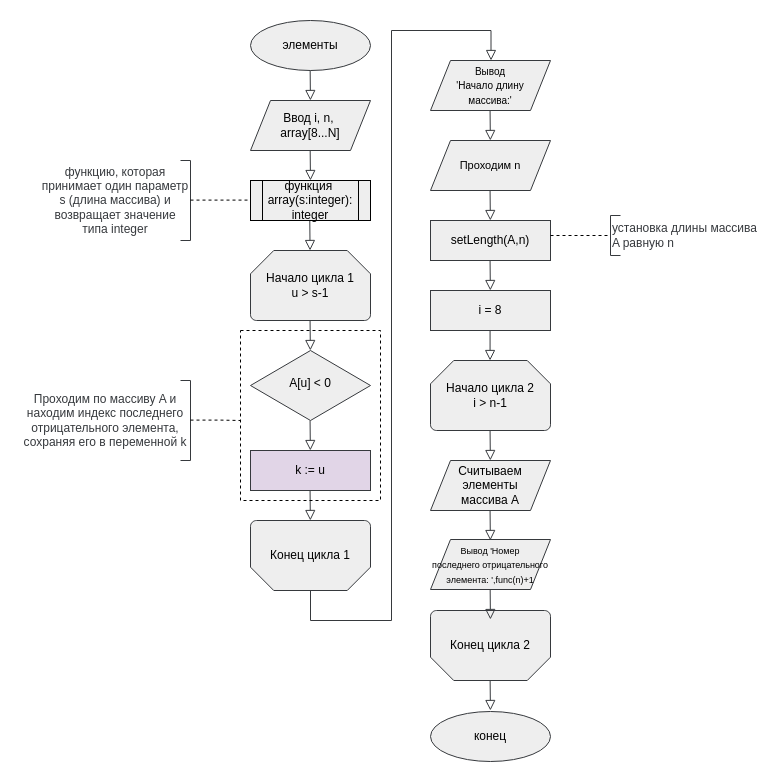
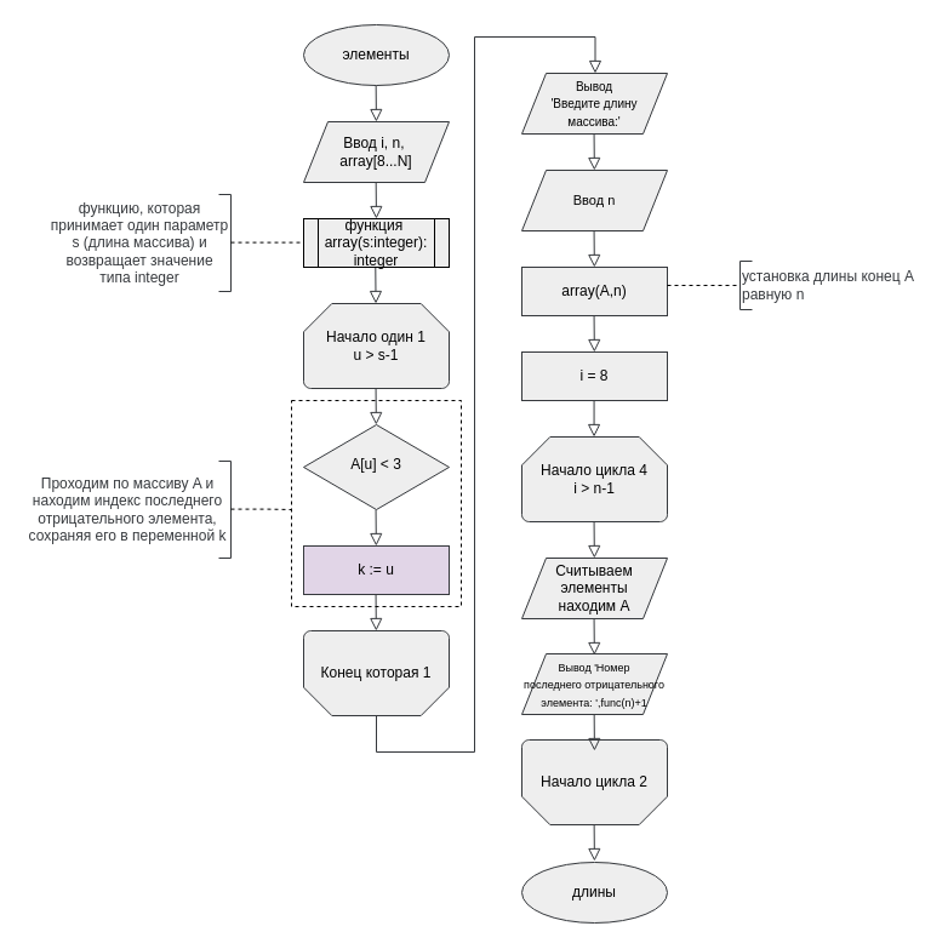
- <mxCell id="13" value="&lt;font style=&quot;font-size: 10px;&quot;&gt;Вывод &lt;br&gt;'Начало длину &lt;br&gt;массива:'&lt;/font&gt;" style="shape=parallelogram;perimeter=parallelogramPerimeter;whiteSpace=wrap;html=1;fixedSize=1;strokeColor=#36393d;fillColor=#eeeeee;fontColor=#000000;" parent="1" vertex="1"><mxGeometry x="430" y="60" width="120" height="50" as="geometry" /></mxCell>
+ <mxCell id="13" value="&lt;font style=&quot;font-size: 10px;&quot;&gt;Вывод &lt;br&gt;'Введите длину &lt;br&gt;массива:'&lt;/font&gt;" style="shape=parallelogram;perimeter=parallelogramPerimeter;whiteSpace=wrap;html=1;fixedSize=1;strokeColor=#36393d;fillColor=#eeeeee;fontColor=#000000;" parent="1" vertex="1"><mxGeometry x="430" y="60" width="120" height="50" as="geometry" /></mxCell>
- <mxCell id="30" value="&lt;span style=&quot;font-size: 11px;&quot;&gt;Проходим n&lt;/span&gt;" style="shape=parallelogram;perimeter=parallelogramPerimeter;whiteSpace=wrap;html=1;fixedSize=1;strokeColor=#36393d;fillColor=#eeeeee;fontColor=#000000;" parent="1" vertex="1"><mxGeometry x="430" y="140" width="120" height="50" as="geometry" /></mxCell>
+ <mxCell id="30" value="&lt;span style=&quot;font-size: 11px;&quot;&gt;Ввод n&lt;/span&gt;" style="shape=parallelogram;perimeter=parallelogramPerimeter;whiteSpace=wrap;html=1;fixedSize=1;strokeColor=#36393d;fillColor=#eeeeee;fontColor=#000000;" parent="1" vertex="1"><mxGeometry x="430" y="140" width="120" height="50" as="geometry" /></mxCell>
- <mxCell id="27" value="установка длины массива A равную n" style="text;html=1;strokeColor=none;fillColor=none;align=left;verticalAlign=middle;whiteSpace=wrap;rounded=0;fontColor=#36393d;" parent="1" vertex="1"><mxGeometry x="610" y="220" width="150" height="30" as="geometry" /></mxCell>
+ <mxCell id="27" value="установка длины конец A равную n" style="text;html=1;strokeColor=none;fillColor=none;align=left;verticalAlign=middle;whiteSpace=wrap;rounded=0;fontColor=#36393d;" parent="1" vertex="1"><mxGeometry x="610" y="220" width="150" height="30" as="geometry" /></mxCell>
- <mxCell id="10" value="&lt;div&gt;&lt;font style=&quot;font-size: 12px;&quot;&gt;setLength(A,n)&lt;/font&gt;&lt;/div&gt;" style="rounded=0;whiteSpace=wrap;html=1;strokeColor=#36393d;fillColor=#eeeeee;fontColor=#000000;" parent="1" vertex="1"><mxGeometry x="430" y="220" width="120" height="40" as="geometry" /></mxCell>
+ <mxCell id="10" value="&lt;div&gt;&lt;font style=&quot;font-size: 12px;&quot;&gt;array(A,n)&lt;/font&gt;&lt;/div&gt;" style="rounded=0;whiteSpace=wrap;html=1;strokeColor=#36393d;fillColor=#eeeeee;fontColor=#000000;" parent="1" vertex="1"><mxGeometry x="430" y="220" width="120" height="40" as="geometry" /></mxCell>
- <mxCell id="3" value="Начало цикла 1&lt;br&gt;u &amp;gt; s-1" style="strokeWidth=1;html=1;shape=mxgraph.flowchart.loop_limit;whiteSpace=wrap;strokeColor=#36393d;fillColor=#eeeeee;fontColor=#000000;" parent="1" vertex="1"><mxGeometry x="250" y="250" width="120" height="70" as="geometry" /></mxCell>
+ <mxCell id="3" value="Начало один 1&lt;br&gt;u &amp;gt; s-1" style="strokeWidth=1;html=1;shape=mxgraph.flowchart.loop_limit;whiteSpace=wrap;strokeColor=#36393d;fillColor=#eeeeee;fontColor=#000000;" parent="1" vertex="1"><mxGeometry x="250" y="250" width="120" height="70" as="geometry" /></mxCell>
- <mxCell id="29" value="&lt;font style=&quot;&quot;&gt;&lt;font style=&quot;font-size: 12px;&quot;&gt;A[u] &amp;lt; 0&lt;/font&gt;&lt;br&gt;&lt;/font&gt;" style="rhombus;whiteSpace=wrap;html=1;shadow=0;fontFamily=Helvetica;fontSize=12;align=center;strokeWidth=1;spacing=6;spacingTop=-4;strokeColor=#36393d;fillColor=#eeeeee;fontColor=#000000;" parent="1" vertex="1"><mxGeometry x="250" y="350" width="120" height="70" as="geometry" /></mxCell>
+ <mxCell id="29" value="&lt;font style=&quot;&quot;&gt;&lt;font style=&quot;font-size: 12px;&quot;&gt;A[u] &amp;lt; 3&lt;/font&gt;&lt;br&gt;&lt;/font&gt;" style="rhombus;whiteSpace=wrap;html=1;shadow=0;fontFamily=Helvetica;fontSize=12;align=center;strokeWidth=1;spacing=6;spacingTop=-4;strokeColor=#36393d;fillColor=#eeeeee;fontColor=#000000;" parent="1" vertex="1"><mxGeometry x="250" y="350" width="120" height="70" as="geometry" /></mxCell>
- <mxCell id="31" value="Начало цикла 2&lt;br&gt;i &amp;gt; n-1" style="strokeWidth=1;html=1;shape=mxgraph.flowchart.loop_limit;whiteSpace=wrap;strokeColor=#36393d;fillColor=#eeeeee;fontColor=#000000;" parent="1" vertex="1"><mxGeometry x="430" y="360" width="120" height="70" as="geometry" /></mxCell>
+ <mxCell id="31" value="Начало цикла 4&lt;br&gt;i &amp;gt; n-1" style="strokeWidth=1;html=1;shape=mxgraph.flowchart.loop_limit;whiteSpace=wrap;strokeColor=#36393d;fillColor=#eeeeee;fontColor=#000000;" parent="1" vertex="1"><mxGeometry x="430" y="360" width="120" height="70" as="geometry" /></mxCell>
- <mxCell id="32" value="&lt;font style=&quot;&quot;&gt;Считываем элементы &lt;br&gt;массива A&lt;br&gt;&lt;/font&gt;" style="shape=parallelogram;perimeter=parallelogramPerimeter;whiteSpace=wrap;html=1;fixedSize=1;strokeColor=#36393d;fillColor=#eeeeee;fontColor=#000000;" parent="1" vertex="1"><mxGeometry x="430" y="460" width="120" height="50" as="geometry" /></mxCell>
+ <mxCell id="32" value="&lt;font style=&quot;&quot;&gt;Считываем элементы &lt;br&gt;находим A&lt;br&gt;&lt;/font&gt;" style="shape=parallelogram;perimeter=parallelogramPerimeter;whiteSpace=wrap;html=1;fixedSize=1;strokeColor=#36393d;fillColor=#eeeeee;fontColor=#000000;" parent="1" vertex="1"><mxGeometry x="430" y="460" width="120" height="50" as="geometry" /></mxCell>
- <mxCell id="8" value="Конец цикла 1" style="strokeWidth=1;html=1;shape=mxgraph.flowchart.loop_limit;whiteSpace=wrap;strokeColor=#36393d;fillColor=#eeeeee;fontColor=#000000;direction=west;" parent="1" vertex="1"><mxGeometry x="250" y="520" width="120" height="70" as="geometry" /></mxCell>
+ <mxCell id="8" value="Конец которая 1" style="strokeWidth=1;html=1;shape=mxgraph.flowchart.loop_limit;whiteSpace=wrap;strokeColor=#36393d;fillColor=#eeeeee;fontColor=#000000;direction=west;" parent="1" vertex="1"><mxGeometry x="250" y="520" width="120" height="70" as="geometry" /></mxCell>
- <mxCell id="41" value="Конец цикла 2" style="strokeWidth=1;html=1;shape=mxgraph.flowchart.loop_limit;whiteSpace=wrap;strokeColor=#36393d;fillColor=#eeeeee;fontColor=#000000;direction=west;" vertex="1" parent="1"><mxGeometry x="430" y="610" width="120" height="70" as="geometry" /></mxCell>
+ <mxCell id="41" value="Начало цикла 2" style="strokeWidth=1;html=1;shape=mxgraph.flowchart.loop_limit;whiteSpace=wrap;strokeColor=#36393d;fillColor=#eeeeee;fontColor=#000000;direction=west;" vertex="1" parent="1"><mxGeometry x="430" y="610" width="120" height="70" as="geometry" /></mxCell>
- <mxCell id="9" value="конец" style="ellipse;whiteSpace=wrap;html=1;strokeColor=#36393d;fillColor=#eeeeee;fontColor=#000000;" parent="1" vertex="1"><mxGeometry x="430" y="711" width="120" height="50" as="geometry" /></mxCell>
+ <mxCell id="9" value="длины" style="ellipse;whiteSpace=wrap;html=1;strokeColor=#36393d;fillColor=#eeeeee;fontColor=#000000;" parent="1" vertex="1"><mxGeometry x="430" y="711" width="120" height="50" as="geometry" /></mxCell>
